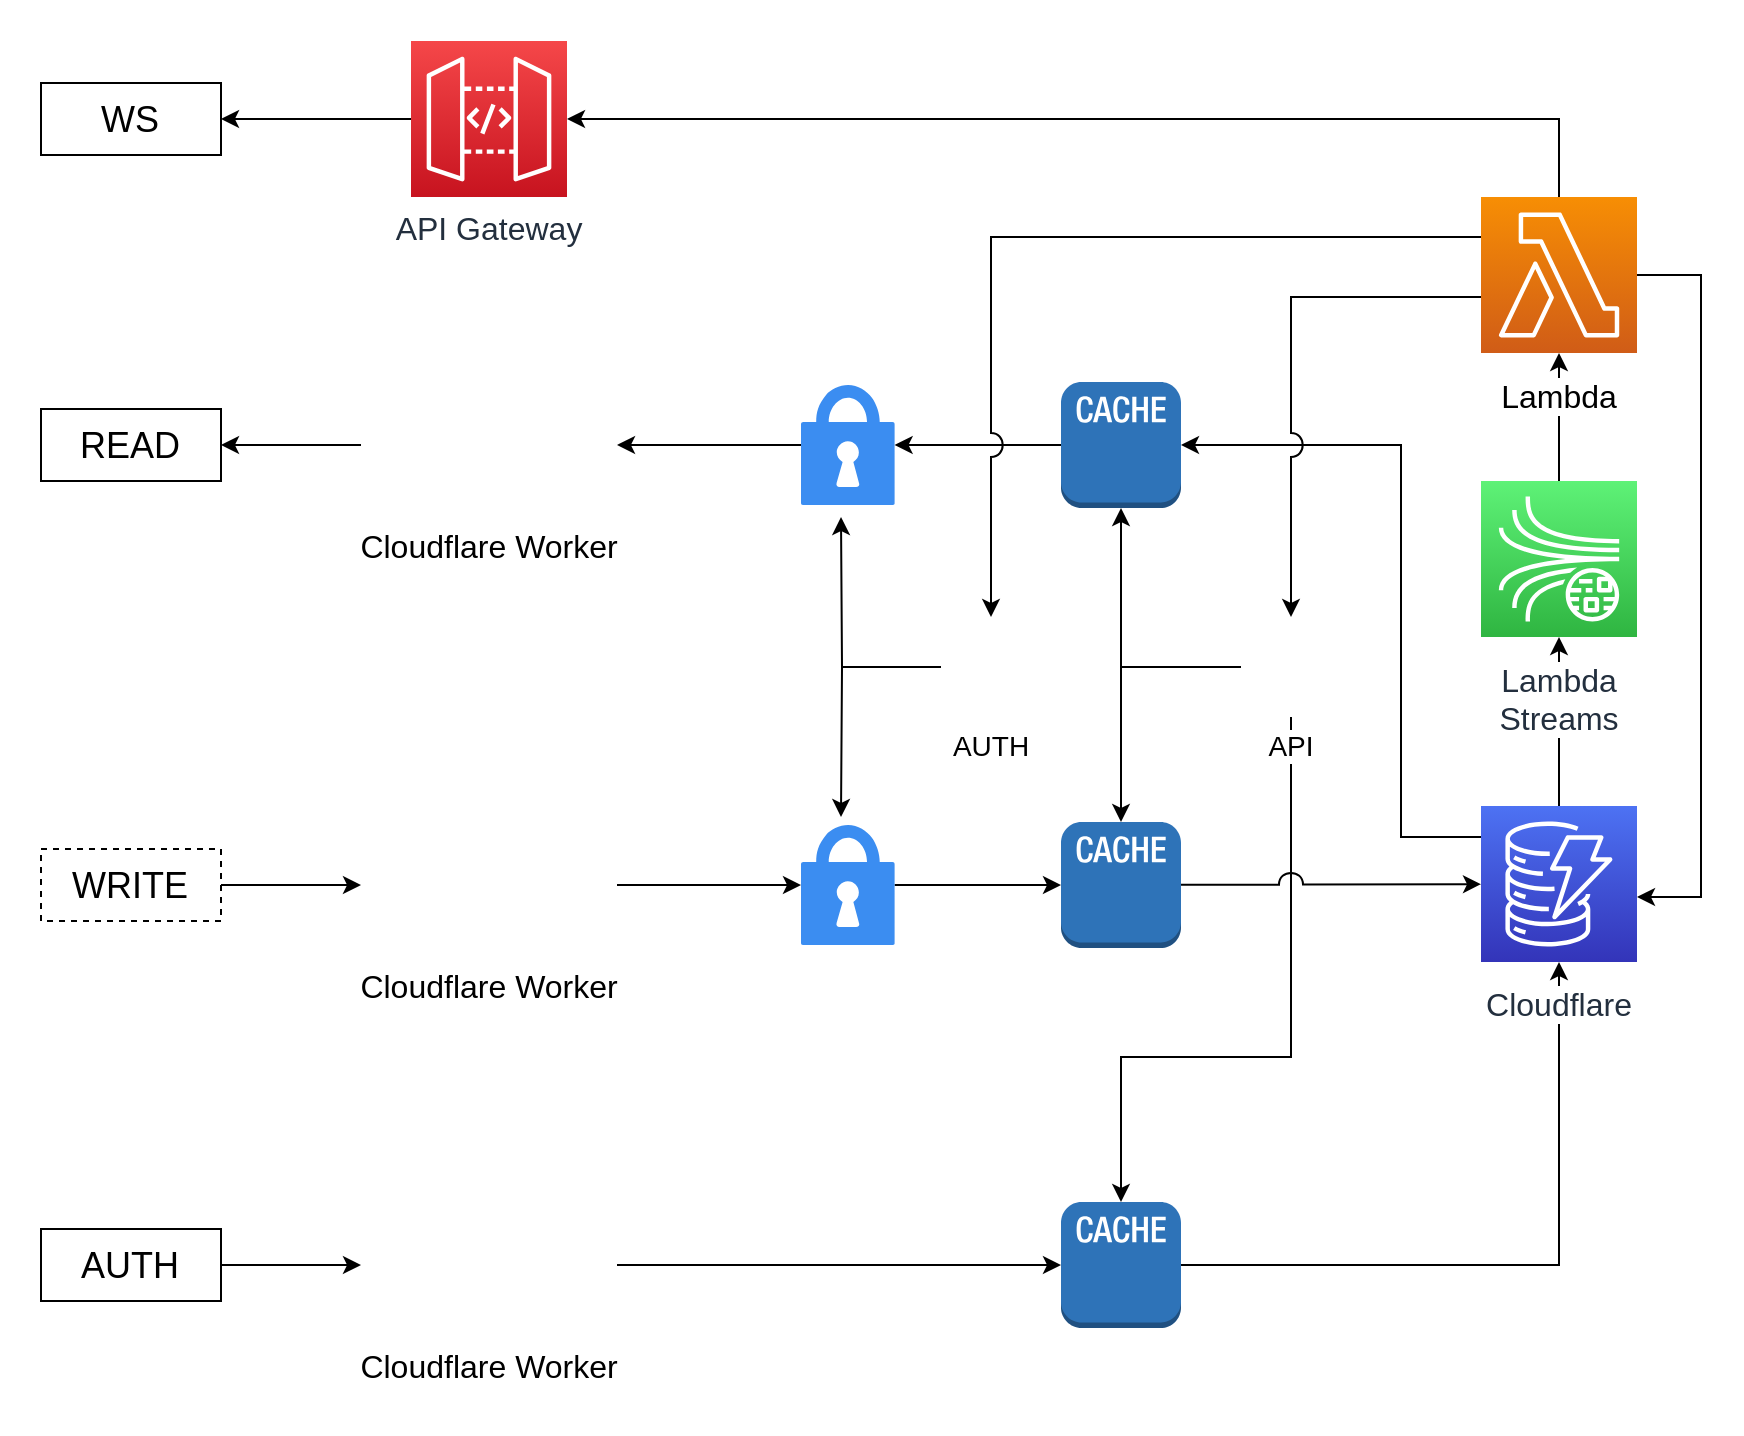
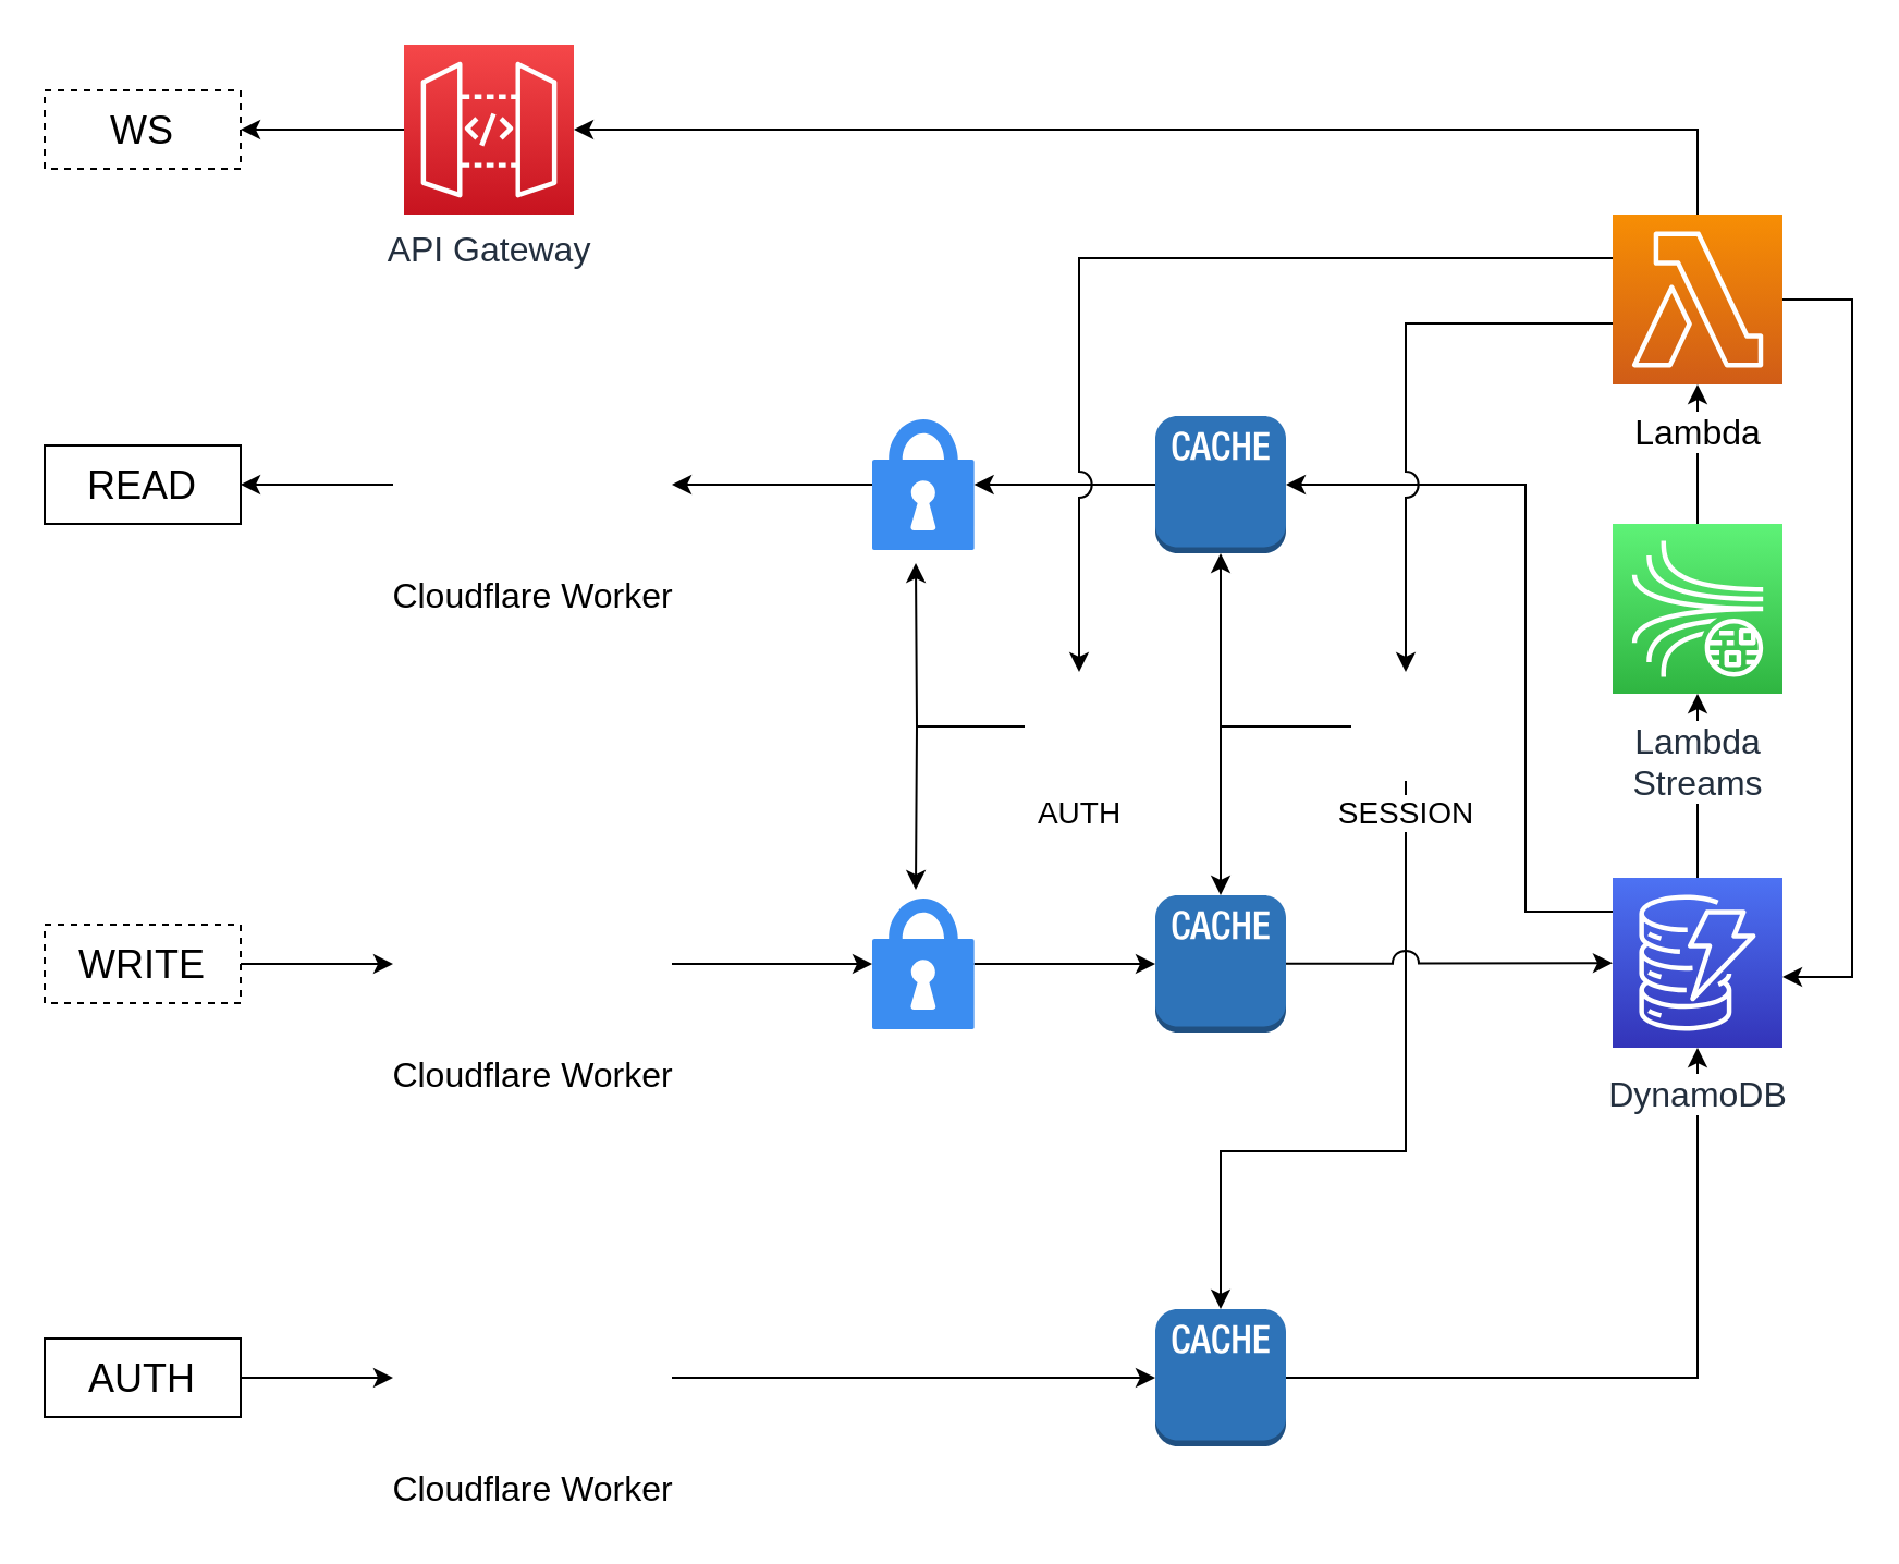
- <mxCell id="41" value="WS" style="rounded=0;whiteSpace=wrap;html=1;fontSize=18;spacingTop=2;" vertex="1" parent="1"><mxGeometry x="20" y="41" width="90" height="36" as="geometry" /></mxCell>
+ <mxCell id="41" value="WS" style="rounded=0;whiteSpace=wrap;html=1;fontSize=18;spacingTop=2;dashed=1;" vertex="1" parent="1"><mxGeometry x="20" y="41" width="90" height="36" as="geometry" /></mxCell>
- <mxCell id="40" value="API Gateway" style="outlineConnect=0;fontColor=#232F3E;gradientColor=#F54749;gradientDirection=north;fillColor=#C7131F;strokeColor=#ffffff;dashed=0;verticalLabelPosition=bottom;verticalAlign=top;align=center;html=1;fontSize=16;fontStyle=0;aspect=fixed;shape=mxgraph.aws4.resourceIcon;resIcon=mxgraph.aws4.api_gateway;" vertex="1" parent="1"><mxGeometry x="205" y="20" width="78" height="78" as="geometry" /></mxCell>
+ <mxCell id="40" value="API Gateway" style="outlineConnect=0;fontColor=#232F3E;gradientColor=#F54749;gradientDirection=north;fillColor=#C7131F;strokeColor=#ffffff;dashed=0;verticalLabelPosition=bottom;verticalAlign=top;align=center;html=1;fontSize=16;fontStyle=0;aspect=fixed;shape=mxgraph.aws4.resourceIcon;resIcon=mxgraph.aws4.api_gateway;" vertex="1" parent="1"><mxGeometry x="185" y="20" width="78" height="78" as="geometry" /></mxCell>
- <mxCell id="27" value="API" style="shape=image;html=1;verticalAlign=top;verticalLabelPosition=bottom;labelBackgroundColor=#ffffff;imageAspect=0;aspect=fixed;image=https://cdn1.iconfinder.com/data/icons/hawcons/32/700033-icon-75-document-file-key-128.png;fontSize=14;" vertex="1" parent="1"><mxGeometry x="620" y="308" width="50" height="50" as="geometry" /></mxCell>
+ <mxCell id="27" value="SESSION" style="shape=image;html=1;verticalAlign=top;verticalLabelPosition=bottom;labelBackgroundColor=#ffffff;imageAspect=0;aspect=fixed;image=https://cdn1.iconfinder.com/data/icons/hawcons/32/700033-icon-75-document-file-key-128.png;fontSize=14;" vertex="1" parent="1"><mxGeometry x="620" y="308" width="50" height="50" as="geometry" /></mxCell>
- <mxCell id="42" value="Cloudflare" style="outlineConnect=0;fontColor=#232F3E;gradientColor=#4D72F3;gradientDirection=north;fillColor=#3334B9;strokeColor=#ffffff;dashed=0;verticalLabelPosition=bottom;verticalAlign=top;align=center;html=1;fontSize=16;fontStyle=0;aspect=fixed;shape=mxgraph.aws4.resourceIcon;resIcon=mxgraph.aws4.dynamodb;labelBackgroundColor=#ffffff;spacingTop=5;" vertex="1" parent="1"><mxGeometry x="740" y="402.5" width="78" height="78" as="geometry" /></mxCell>
+ <mxCell id="42" value="DynamoDB" style="outlineConnect=0;fontColor=#232F3E;gradientColor=#4D72F3;gradientDirection=north;fillColor=#3334B9;strokeColor=#ffffff;dashed=0;verticalLabelPosition=bottom;verticalAlign=top;align=center;html=1;fontSize=16;fontStyle=0;aspect=fixed;shape=mxgraph.aws4.resourceIcon;resIcon=mxgraph.aws4.dynamodb;labelBackgroundColor=#ffffff;spacingTop=5;" vertex="1" parent="1"><mxGeometry x="740" y="402.5" width="78" height="78" as="geometry" /></mxCell>
